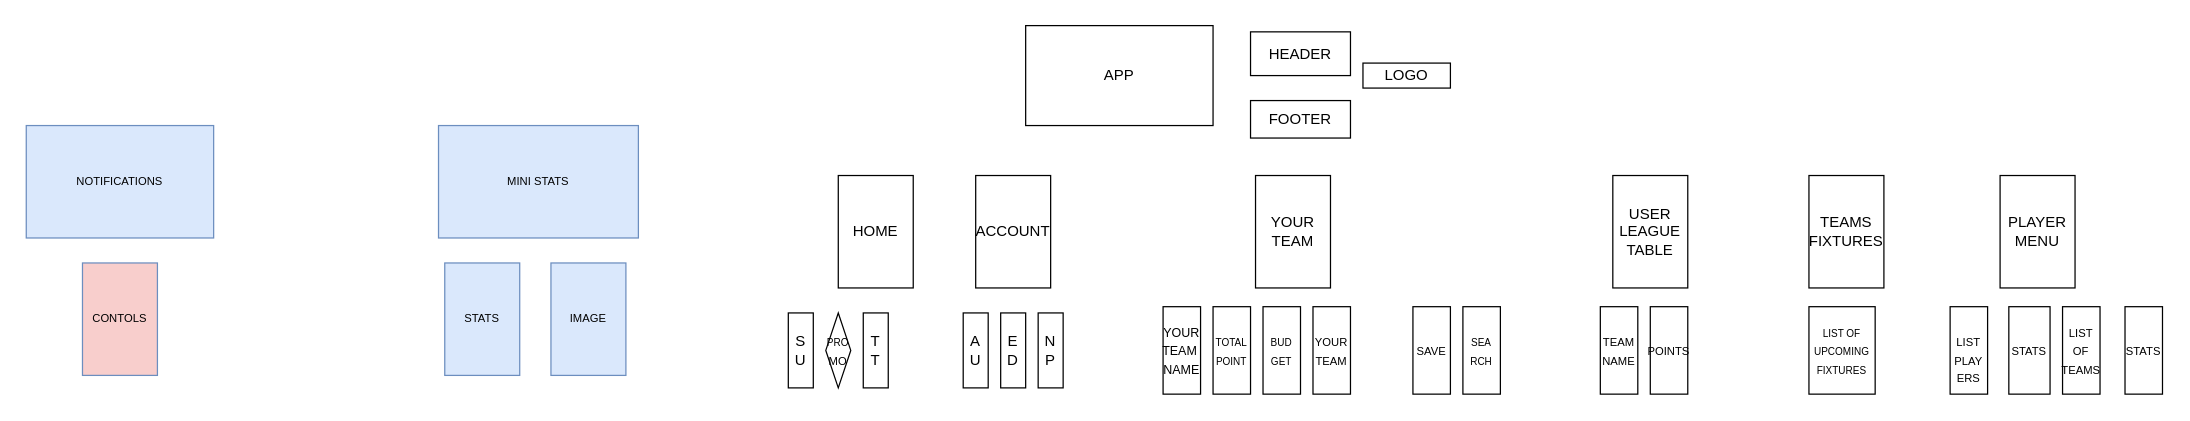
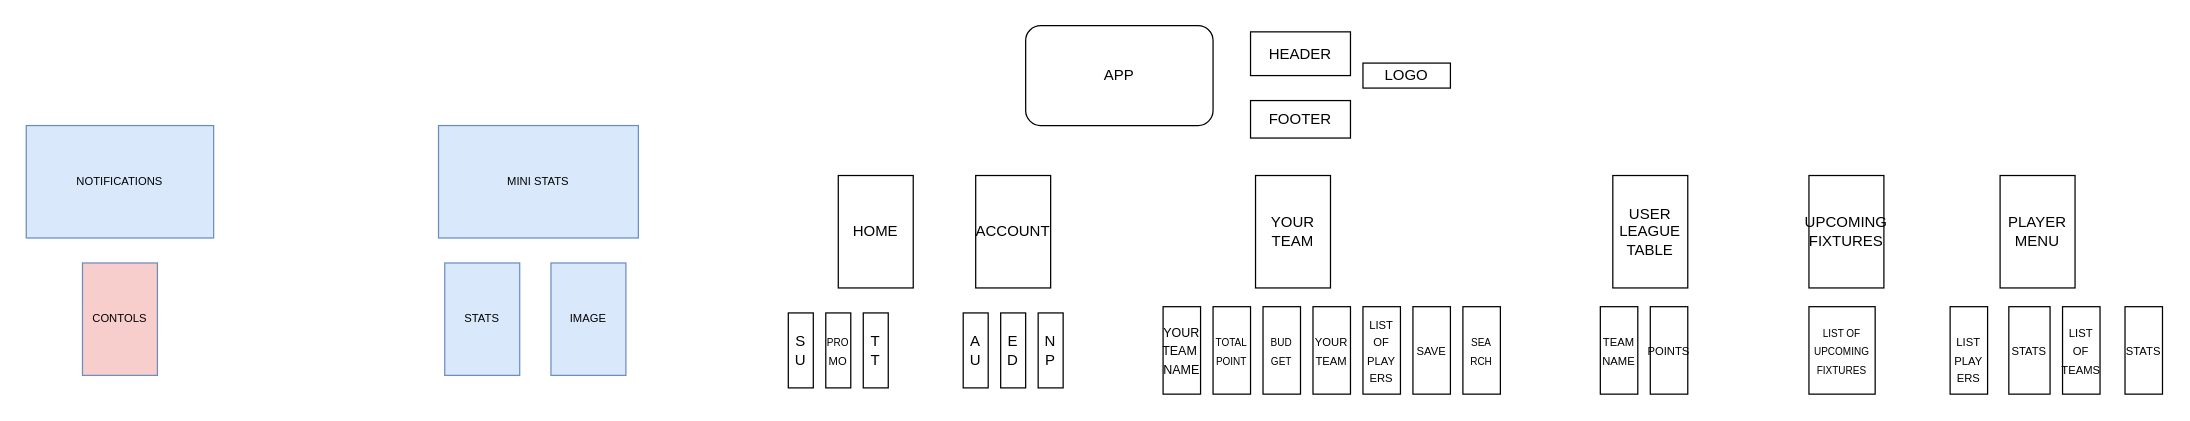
- <mxCell id="2" value="APP" style="rounded=0;whiteSpace=wrap;html=1;" vertex="1" parent="1"><mxGeometry x="820" y="20" width="150" height="80" as="geometry" /></mxCell>
+ <mxCell id="2" value="APP" style="whiteSpace=wrap;html=1;rounded=1;" vertex="1" parent="1"><mxGeometry x="820" y="20" width="150" height="80" as="geometry" /></mxCell>
- <mxCell id="7" value="TEAMS FIXTURES" style="rounded=0;whiteSpace=wrap;html=1;aspect=fixed;" vertex="1" parent="1"><mxGeometry x="1447" y="140" width="60" height="90" as="geometry" /></mxCell>
+ <mxCell id="7" value="UPCOMING FIXTURES" style="rounded=0;whiteSpace=wrap;html=1;aspect=fixed;" vertex="1" parent="1"><mxGeometry x="1447" y="140" width="60" height="90" as="geometry" /></mxCell>
- <mxCell id="10" value="&lt;span style=&quot;font-size: 8px;&quot;&gt;PRO&lt;br&gt;&lt;/span&gt;&lt;font style=&quot;font-size: 9px;&quot;&gt;MO&lt;/font&gt;" style="rhombus;whiteSpace=wrap;html=1;" vertex="1" parent="1"><mxGeometry x="660" y="250" width="20" height="60" as="geometry" /></mxCell>
+ <mxCell id="10" value="&lt;span style=&quot;font-size: 8px;&quot;&gt;PRO&lt;br&gt;&lt;/span&gt;&lt;font style=&quot;font-size: 9px;&quot;&gt;MO&lt;/font&gt;" style="rounded=0;whiteSpace=wrap;html=1;" vertex="1" parent="1"><mxGeometry x="660" y="250" width="20" height="60" as="geometry" /></mxCell>
+ <mxCell id="22" value="&lt;font style=&quot;font-size: 9px;&quot;&gt;LIST OF PLAY&lt;br&gt;ERS&lt;/font&gt;" style="rounded=0;whiteSpace=wrap;html=1;" vertex="1" parent="1"><mxGeometry x="1090" y="245" width="30" height="70" as="geometry" /></mxCell>
